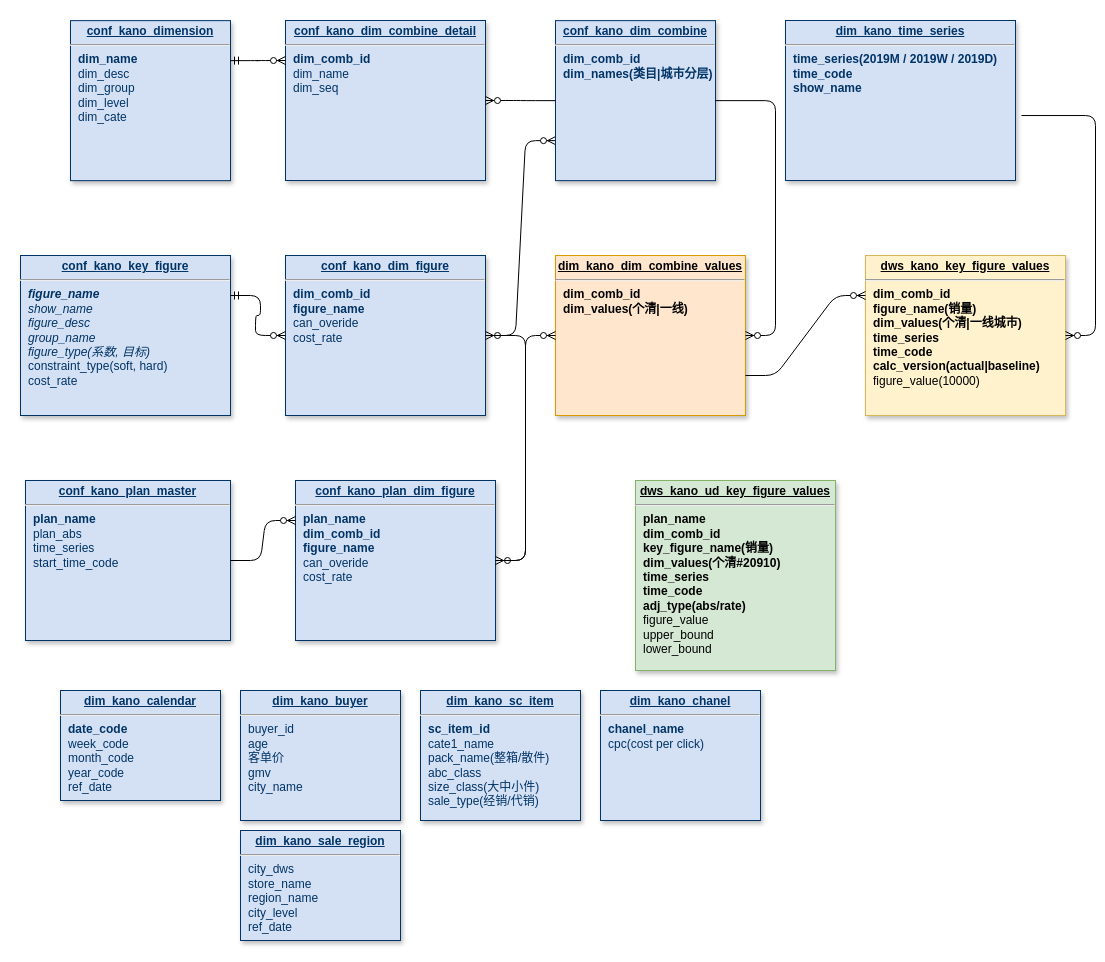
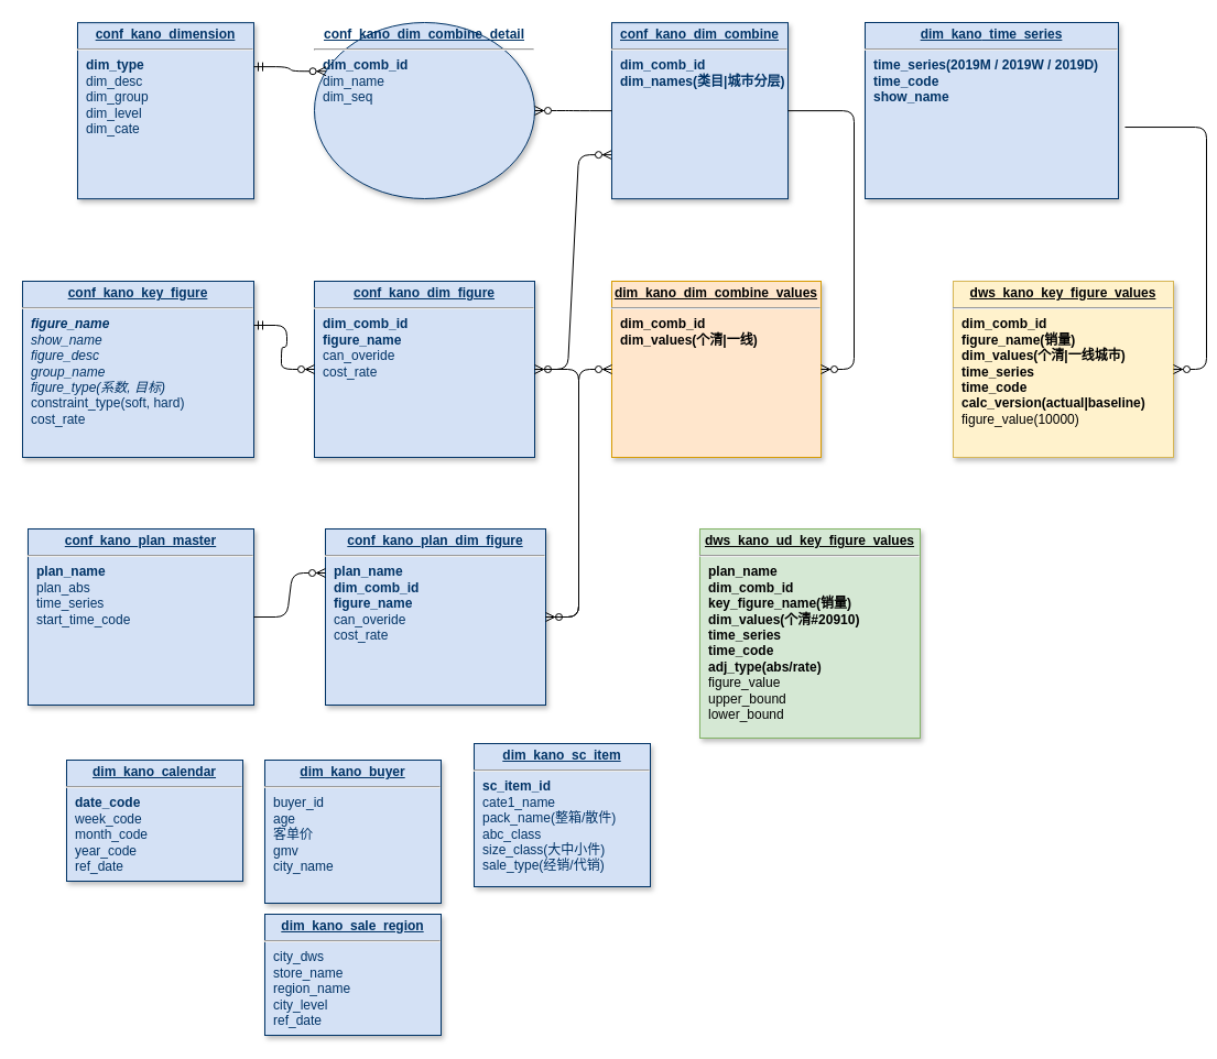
- <mxCell id="3" value="&lt;p style=&quot;margin: 0px ; margin-top: 4px ; text-align: center ; text-decoration: underline&quot;&gt;&lt;b&gt;conf_kano_dimension&lt;/b&gt;&lt;/p&gt;&lt;hr&gt;&lt;p style=&quot;margin: 0px ; margin-left: 8px&quot;&gt;&lt;span&gt;&lt;b&gt;dim_name&lt;/b&gt;&lt;/span&gt;&lt;br&gt;&lt;/p&gt;&lt;p style=&quot;margin: 0px ; margin-left: 8px&quot;&gt;dim_desc&lt;br&gt;&lt;/p&gt;&lt;p style=&quot;margin: 0px ; margin-left: 8px&quot;&gt;dim_group&lt;/p&gt;&lt;p style=&quot;margin: 0px ; margin-left: 8px&quot;&gt;dim_level&lt;/p&gt;&lt;p style=&quot;margin: 0px ; margin-left: 8px&quot;&gt;dim_cate&lt;/p&gt;" style="verticalAlign=top;align=left;overflow=fill;fontSize=12;fontFamily=Helvetica;html=1;strokeColor=#003366;shadow=1;fillColor=#D4E1F5;fontColor=#003366" parent="1" vertex="1"><mxGeometry x="70" y="20.14" width="160" height="160" as="geometry" /></mxCell>
+ <mxCell id="3" value="&lt;p style=&quot;margin: 0px ; margin-top: 4px ; text-align: center ; text-decoration: underline&quot;&gt;&lt;b&gt;conf_kano_dimension&lt;/b&gt;&lt;/p&gt;&lt;hr&gt;&lt;p style=&quot;margin: 0px ; margin-left: 8px&quot;&gt;&lt;span&gt;&lt;b&gt;dim_type&lt;/b&gt;&lt;/span&gt;&lt;br&gt;&lt;/p&gt;&lt;p style=&quot;margin: 0px ; margin-left: 8px&quot;&gt;dim_desc&lt;br&gt;&lt;/p&gt;&lt;p style=&quot;margin: 0px ; margin-left: 8px&quot;&gt;dim_group&lt;/p&gt;&lt;p style=&quot;margin: 0px ; margin-left: 8px&quot;&gt;dim_level&lt;/p&gt;&lt;p style=&quot;margin: 0px ; margin-left: 8px&quot;&gt;dim_cate&lt;/p&gt;" style="verticalAlign=top;align=left;overflow=fill;fontSize=12;fontFamily=Helvetica;html=1;strokeColor=#003366;shadow=1;fillColor=#D4E1F5;fontColor=#003366" parent="1" vertex="1"><mxGeometry x="70" y="20.14" width="160" height="160" as="geometry" /></mxCell>
- <mxCell id="8" value="&lt;p style=&quot;margin: 0px ; margin-top: 4px ; text-align: center ; text-decoration: underline&quot;&gt;&lt;b&gt;conf_kano_dim_combine_detail&lt;/b&gt;&lt;/p&gt;&lt;hr&gt;&lt;p style=&quot;margin: 0px ; margin-left: 8px&quot;&gt;&lt;span&gt;&lt;b&gt;dim_comb_id&lt;/b&gt;&lt;/span&gt;&lt;br&gt;&lt;/p&gt;&lt;p style=&quot;margin: 0px ; margin-left: 8px&quot;&gt;dim_name&lt;/p&gt;&lt;p style=&quot;margin: 0px ; margin-left: 8px&quot;&gt;dim_seq&lt;/p&gt;" style="verticalAlign=top;align=left;overflow=fill;fontSize=12;fontFamily=Helvetica;html=1;strokeColor=#003366;shadow=1;fillColor=#D4E1F5;fontColor=#003366" parent="1" vertex="1"><mxGeometry x="285" y="20" width="200" height="160" as="geometry" /></mxCell>
+ <mxCell id="8" value="&lt;p style=&quot;margin: 0px ; margin-top: 4px ; text-align: center ; text-decoration: underline&quot;&gt;&lt;b&gt;conf_kano_dim_combine_detail&lt;/b&gt;&lt;/p&gt;&lt;hr&gt;&lt;p style=&quot;margin: 0px ; margin-left: 8px&quot;&gt;&lt;span&gt;&lt;b&gt;dim_comb_id&lt;/b&gt;&lt;/span&gt;&lt;br&gt;&lt;/p&gt;&lt;p style=&quot;margin: 0px ; margin-left: 8px&quot;&gt;dim_name&lt;/p&gt;&lt;p style=&quot;margin: 0px ; margin-left: 8px&quot;&gt;dim_seq&lt;/p&gt;" style="ellipse;verticalAlign=top;align=left;overflow=fill;fontSize=12;fontFamily=Helvetica;html=1;strokeColor=#003366;shadow=1;fillColor=#D4E1F5;fontColor=#003366;" parent="1" vertex="1"><mxGeometry x="285" y="20" width="200" height="160" as="geometry" /></mxCell>
- <mxCell id="19" value="" style="edgeStyle=entityRelationEdgeStyle;fontSize=12;html=1;endArrow=ERzeroToMany;endFill=1;exitX=1;exitY=0.75;exitDx=0;exitDy=0;entryX=0;entryY=0.25;entryDx=0;entryDy=0;" parent="1" source="13" target="14" edge="1"><mxGeometry width="100" height="100" relative="1" as="geometry"><mxPoint x="625" y="450" as="sourcePoint" /><mxPoint x="725" y="350" as="targetPoint" /></mxGeometry></mxCell>
- <mxCell id="4" value="&lt;p style=&quot;margin: 0px ; margin-top: 4px ; text-align: center ; text-decoration: underline&quot;&gt;&lt;strong&gt;dim_kano_sc_item&lt;/strong&gt;&lt;/p&gt;&lt;hr&gt;&lt;p style=&quot;margin: 0px ; margin-left: 8px&quot;&gt;&lt;b&gt;sc_item_id&lt;/b&gt;&lt;/p&gt;&lt;p style=&quot;margin: 0px ; margin-left: 8px&quot;&gt;cate1_name&lt;/p&gt;&lt;p style=&quot;margin: 0px ; margin-left: 8px&quot;&gt;&lt;span&gt;pack_name(整箱/散件)&lt;/span&gt;&lt;/p&gt;&lt;p style=&quot;margin: 0px ; margin-left: 8px&quot;&gt;&lt;span&gt;abc_class&lt;/span&gt;&lt;br&gt;&lt;/p&gt;&lt;p style=&quot;margin: 0px ; margin-left: 8px&quot;&gt;size_class(大中小件)&lt;/p&gt;&lt;p style=&quot;margin: 0px ; margin-left: 8px&quot;&gt;sale_type(经销/代销)&lt;/p&gt;" style="verticalAlign=top;align=left;overflow=fill;fontSize=12;fontFamily=Helvetica;html=1;strokeColor=#003366;shadow=1;fillColor=#D4E1F5;fontColor=#003366" parent="1" vertex="1"><mxGeometry x="420" y="690" width="160" height="130" as="geometry" /></mxCell>
+ <mxCell id="4" value="&lt;p style=&quot;margin: 0px ; margin-top: 4px ; text-align: center ; text-decoration: underline&quot;&gt;&lt;strong&gt;dim_kano_sc_item&lt;/strong&gt;&lt;/p&gt;&lt;hr&gt;&lt;p style=&quot;margin: 0px ; margin-left: 8px&quot;&gt;&lt;b&gt;sc_item_id&lt;/b&gt;&lt;/p&gt;&lt;p style=&quot;margin: 0px ; margin-left: 8px&quot;&gt;cate1_name&lt;/p&gt;&lt;p style=&quot;margin: 0px ; margin-left: 8px&quot;&gt;&lt;span&gt;pack_name(整箱/散件)&lt;/span&gt;&lt;/p&gt;&lt;p style=&quot;margin: 0px ; margin-left: 8px&quot;&gt;&lt;span&gt;abc_class&lt;/span&gt;&lt;br&gt;&lt;/p&gt;&lt;p style=&quot;margin: 0px ; margin-left: 8px&quot;&gt;size_class(大中小件)&lt;/p&gt;&lt;p style=&quot;margin: 0px ; margin-left: 8px&quot;&gt;sale_type(经销/代销)&lt;/p&gt;" style="verticalAlign=top;align=left;overflow=fill;fontSize=12;fontFamily=Helvetica;html=1;strokeColor=#003366;shadow=1;fillColor=#D4E1F5;fontColor=#003366" parent="1" vertex="1"><mxGeometry x="430" y="675" width="160" height="130" as="geometry" /></mxCell>
- <mxCell id="21" value="&lt;p style=&quot;margin: 0px ; margin-top: 4px ; text-align: center ; text-decoration: underline&quot;&gt;&lt;strong&gt;dim_kano_chanel&lt;/strong&gt;&lt;/p&gt;&lt;hr&gt;&lt;p style=&quot;margin: 0px ; margin-left: 8px&quot;&gt;&lt;b&gt;chanel_name&lt;/b&gt;&lt;/p&gt;&lt;p style=&quot;margin: 0px ; margin-left: 8px&quot;&gt;cpc(cost per click)&lt;/p&gt;" style="verticalAlign=top;align=left;overflow=fill;fontSize=12;fontFamily=Helvetica;html=1;strokeColor=#003366;shadow=1;fillColor=#D4E1F5;fontColor=#003366" parent="1" vertex="1"><mxGeometry x="600" y="690" width="160" height="130" as="geometry" /></mxCell>
